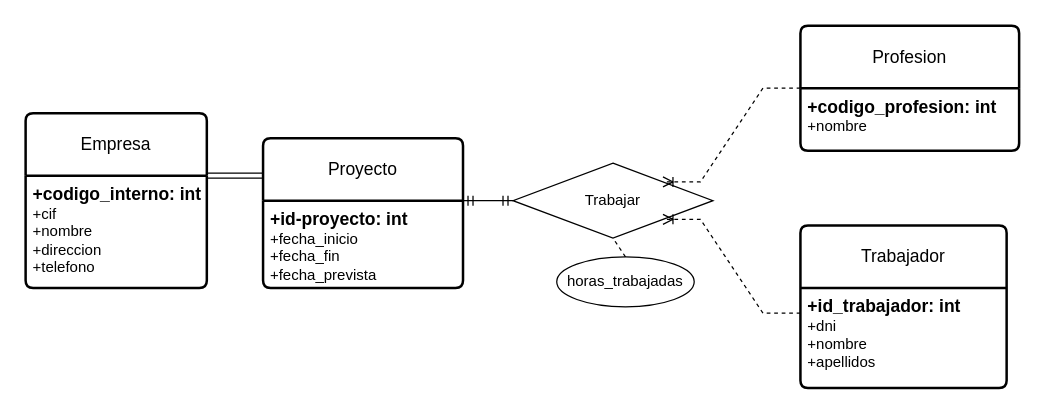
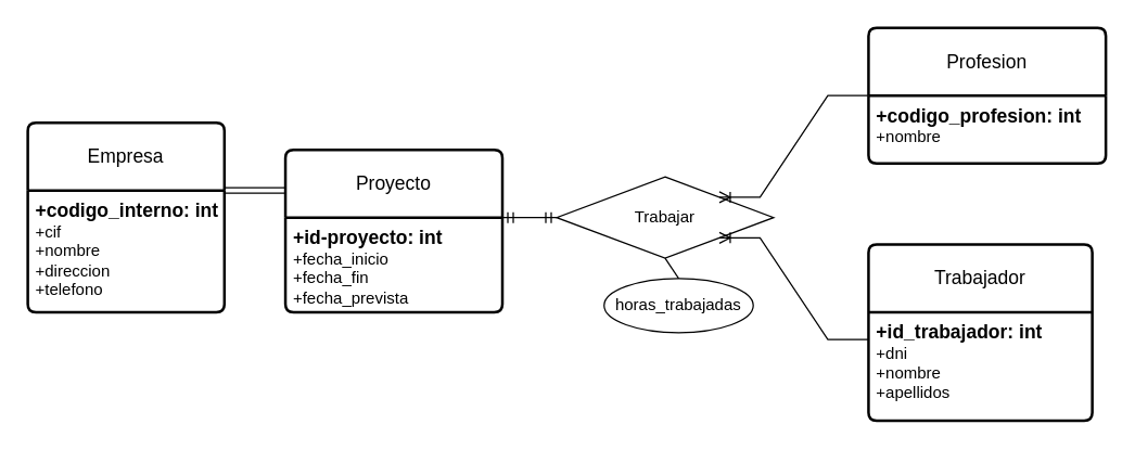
- <mxCell id="15" value="" style="edgeStyle=entityRelationEdgeStyle;fontSize=12;html=1;endArrow=ERoneToMany;rounded=0;exitX=0;exitY=0;exitDx=0;exitDy=0;entryX=1;entryY=0;entryDx=0;entryDy=0;dashed=1;" edge="1" parent="1" source="10" target="11"><mxGeometry width="100" height="100" relative="1" as="geometry"><mxPoint x="435" y="110" as="sourcePoint" /><mxPoint x="535" y="10" as="targetPoint" /></mxGeometry></mxCell>
+ <mxCell id="15" value="" style="edgeStyle=entityRelationEdgeStyle;fontSize=12;html=1;endArrow=ERoneToMany;rounded=0;exitX=0;exitY=0;exitDx=0;exitDy=0;entryX=1;entryY=0;entryDx=0;entryDy=0;" edge="1" parent="1" source="10" target="11"><mxGeometry width="100" height="100" relative="1" as="geometry"><mxPoint x="435" y="110" as="sourcePoint" /><mxPoint x="535" y="10" as="targetPoint" /></mxGeometry></mxCell>
- <mxCell id="13" value="" style="endArrow=none;html=1;rounded=0;entryX=0.5;entryY=1;entryDx=0;entryDy=0;exitX=0.5;exitY=0;exitDx=0;exitDy=0;dashed=1;" edge="1" parent="1" source="12" target="11"><mxGeometry width="50" height="50" relative="1" as="geometry"><mxPoint x="310" y="240" as="sourcePoint" /><mxPoint x="360" y="190" as="targetPoint" /></mxGeometry></mxCell>
+ <mxCell id="13" value="" style="endArrow=none;html=1;rounded=0;entryX=0.5;entryY=1;entryDx=0;entryDy=0;exitX=0.5;exitY=0;exitDx=0;exitDy=0;" edge="1" parent="1" source="12" target="11"><mxGeometry width="50" height="50" relative="1" as="geometry"><mxPoint x="310" y="240" as="sourcePoint" /><mxPoint x="360" y="190" as="targetPoint" /></mxGeometry></mxCell>
- <mxCell id="16" value="" style="edgeStyle=entityRelationEdgeStyle;fontSize=12;html=1;endArrow=ERoneToMany;rounded=0;exitX=0;exitY=0.25;exitDx=0;exitDy=0;entryX=1;entryY=1;entryDx=0;entryDy=0;dashed=1;" edge="1" parent="1" source="8" target="11"><mxGeometry width="100" height="100" relative="1" as="geometry"><mxPoint x="650" y="88" as="sourcePoint" /><mxPoint x="550" y="155" as="targetPoint" /></mxGeometry></mxCell>
+ <mxCell id="16" value="" style="edgeStyle=entityRelationEdgeStyle;fontSize=12;html=1;endArrow=ERoneToMany;rounded=0;exitX=0;exitY=0.25;exitDx=0;exitDy=0;entryX=1;entryY=1;entryDx=0;entryDy=0;" edge="1" parent="1" source="8" target="11"><mxGeometry width="100" height="100" relative="1" as="geometry"><mxPoint x="650" y="88" as="sourcePoint" /><mxPoint x="550" y="155" as="targetPoint" /></mxGeometry></mxCell>
